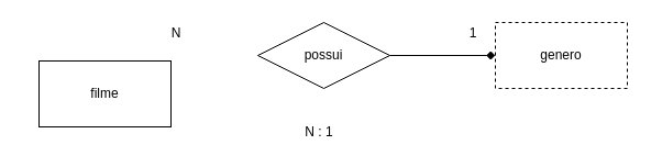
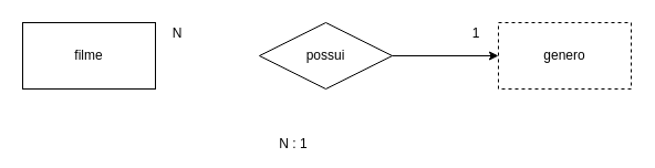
- <mxCell id="4" style="edgeStyle=orthogonalEdgeStyle;rounded=0;orthogonalLoop=1;jettySize=auto;html=1;entryX=0;entryY=0.5;entryDx=0;entryDy=0;endArrow=diamond;" edge="1" parent="1" source="5" target="3"><mxGeometry relative="1" as="geometry" /></mxCell>
+ <mxCell id="4" style="edgeStyle=orthogonalEdgeStyle;rounded=0;orthogonalLoop=1;jettySize=auto;html=1;entryX=0;entryY=0.5;entryDx=0;entryDy=0;" edge="1" parent="1" source="5" target="3"><mxGeometry relative="1" as="geometry" /></mxCell>
- <mxCell id="2" value="filme" style="rounded=0;whiteSpace=wrap;html=1;" vertex="1" parent="1"><mxGeometry x="35" y="55" width="120" height="60" as="geometry" /></mxCell>
+ <mxCell id="2" value="filme" style="rounded=0;whiteSpace=wrap;html=1;" vertex="1" parent="1"><mxGeometry x="20" y="20" width="120" height="60" as="geometry" /></mxCell>
- <mxCell id="8" value="N : 1" style="text;html=1;strokeColor=none;fillColor=none;align=center;verticalAlign=middle;whiteSpace=wrap;rounded=0;" vertex="1" parent="1"><mxGeometry x="270" y="110" width="40" height="20" as="geometry" /></mxCell>
+ <mxCell id="8" value="N : 1" style="text;html=1;strokeColor=none;fillColor=none;align=center;verticalAlign=middle;whiteSpace=wrap;rounded=0;" vertex="1" parent="1"><mxGeometry x="245" y="120" width="40" height="20" as="geometry" /></mxCell>
